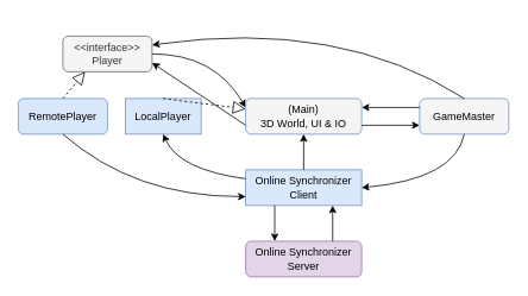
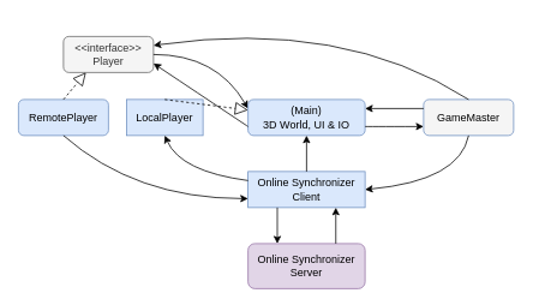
- <mxCell id="7" value="(Main)&lt;br&gt;3D World, UI &amp;amp; IO" style="rounded=1;whiteSpace=wrap;html=1;fillColor=#f5f5f5;strokeColor=#6c8ebf;" parent="1" vertex="1"><mxGeometry x="275" y="110" width="130" height="40" as="geometry" /></mxCell>
+ <mxCell id="7" value="(Main)&lt;br&gt;3D World, UI &amp;amp; IO" style="rounded=1;whiteSpace=wrap;html=1;fillColor=#dae8fc;strokeColor=#6c8ebf;" parent="1" vertex="1"><mxGeometry x="275" y="110" width="130" height="40" as="geometry" /></mxCell>
- <mxCell id="18" value="Online Synchronizer Server" style="rounded=1;whiteSpace=wrap;html=1;fillColor=#e1d5e7;strokeColor=#9673a6;" parent="1" vertex="1"><mxGeometry x="275" y="270" width="130" height="40" as="geometry" /></mxCell>
+ <mxCell id="18" value="Online Synchronizer Server" style="rounded=1;whiteSpace=wrap;html=1;fillColor=#e1d5e7;strokeColor=#9673a6;" parent="1" vertex="1"><mxGeometry x="275" y="270" width="130" height="50" as="geometry" /></mxCell>
